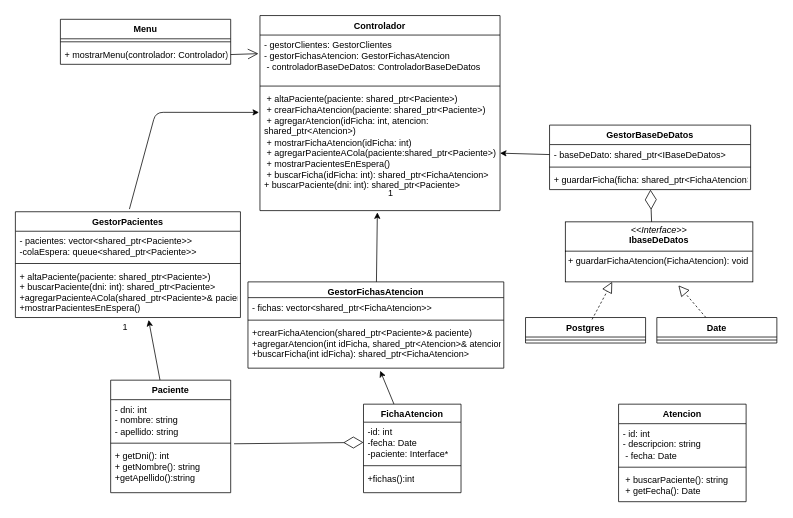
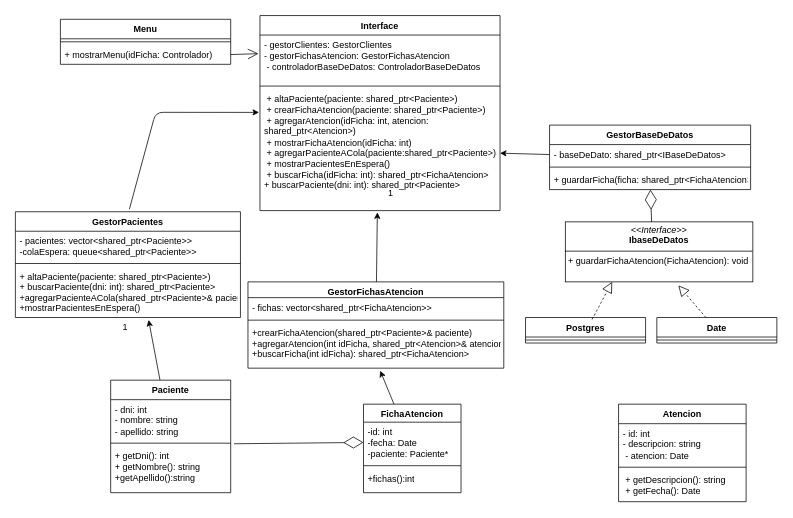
- <mxCell id="2" value="Controlador" style="swimlane;fontStyle=1;align=center;verticalAlign=top;childLayout=stackLayout;horizontal=1;startSize=26;horizontalStack=0;resizeParent=1;resizeParentMax=0;resizeLast=0;collapsible=1;marginBottom=0;whiteSpace=wrap;html=1;rounded=0;" parent="1" vertex="1"><mxGeometry x="346" y="20" width="320" height="260" as="geometry" /></mxCell>
+ <mxCell id="2" value="Interface" style="swimlane;fontStyle=1;align=center;verticalAlign=top;childLayout=stackLayout;horizontal=1;startSize=26;horizontalStack=0;resizeParent=1;resizeParentMax=0;resizeLast=0;collapsible=1;marginBottom=0;whiteSpace=wrap;html=1;rounded=0;" parent="1" vertex="1"><mxGeometry x="346" y="20" width="320" height="260" as="geometry" /></mxCell>
- <mxCell id="24" value="+ mostrarMenu(controlador: Controlador)" style="text;strokeColor=none;fillColor=none;align=left;verticalAlign=top;spacingLeft=4;spacingRight=4;overflow=hidden;rotatable=0;points=[[0,0.5],[1,0.5]];portConstraint=eastwest;" parent="22" vertex="1"><mxGeometry y="34" width="227" height="26" as="geometry" /></mxCell>
+ <mxCell id="24" value="+ mostrarMenu(idFicha: Controlador)" style="text;strokeColor=none;fillColor=none;align=left;verticalAlign=top;spacingLeft=4;spacingRight=4;overflow=hidden;rotatable=0;points=[[0,0.5],[1,0.5]];portConstraint=eastwest;" parent="22" vertex="1"><mxGeometry y="34" width="227" height="26" as="geometry" /></mxCell>
- <mxCell id="12" value="- id: int&amp;nbsp;&lt;div&gt;- descripcion: string&amp;nbsp;&lt;/div&gt;&lt;div&gt;&amp;nbsp;- fecha: Date&lt;/div&gt;" style="text;strokeColor=none;fillColor=none;align=left;verticalAlign=top;spacingLeft=4;spacingRight=4;overflow=hidden;rotatable=0;points=[[0,0.5],[1,0.5]];portConstraint=eastwest;whiteSpace=wrap;html=1;rounded=0;" parent="11" vertex="1"><mxGeometry y="26" width="170" height="54" as="geometry" /></mxCell>
+ <mxCell id="12" value="- id: int&amp;nbsp;&lt;div&gt;- descripcion: string&amp;nbsp;&lt;/div&gt;&lt;div&gt;&amp;nbsp;- atencion: Date&lt;/div&gt;" style="text;strokeColor=none;fillColor=none;align=left;verticalAlign=top;spacingLeft=4;spacingRight=4;overflow=hidden;rotatable=0;points=[[0,0.5],[1,0.5]];portConstraint=eastwest;whiteSpace=wrap;html=1;rounded=0;" parent="11" vertex="1"><mxGeometry y="26" width="170" height="54" as="geometry" /></mxCell>
- <mxCell id="8" value="-id: int&lt;div&gt;-fecha: Date&lt;/div&gt;&lt;div&gt;-paciente: Interface*&lt;/div&gt;" style="text;strokeColor=none;fillColor=none;align=left;verticalAlign=top;spacingLeft=4;spacingRight=4;overflow=hidden;rotatable=0;points=[[0,0.5],[1,0.5]];portConstraint=eastwest;whiteSpace=wrap;html=1;rounded=0;" parent="7" vertex="1"><mxGeometry y="24" width="130" height="54" as="geometry" /></mxCell>
+ <mxCell id="8" value="-id: int&lt;div&gt;-fecha: Date&lt;/div&gt;&lt;div&gt;-paciente: Paciente*&lt;/div&gt;" style="text;strokeColor=none;fillColor=none;align=left;verticalAlign=top;spacingLeft=4;spacingRight=4;overflow=hidden;rotatable=0;points=[[0,0.5],[1,0.5]];portConstraint=eastwest;whiteSpace=wrap;html=1;rounded=0;" parent="7" vertex="1"><mxGeometry y="24" width="130" height="54" as="geometry" /></mxCell>
- <mxCell id="14" value="&amp;nbsp;+ buscarPaciente(): string&amp;nbsp;&lt;div&gt;&amp;nbsp;+ getFecha(): Date&lt;/div&gt;" style="text;strokeColor=none;fillColor=none;align=left;verticalAlign=top;spacingLeft=4;spacingRight=4;overflow=hidden;rotatable=0;points=[[0,0.5],[1,0.5]];portConstraint=eastwest;whiteSpace=wrap;html=1;rounded=0;" parent="11" vertex="1"><mxGeometry y="88" width="170" height="42" as="geometry" /></mxCell>
+ <mxCell id="14" value="&amp;nbsp;+ getDescripcion(): string&amp;nbsp;&lt;div&gt;&amp;nbsp;+ getFecha(): Date&lt;/div&gt;" style="text;strokeColor=none;fillColor=none;align=left;verticalAlign=top;spacingLeft=4;spacingRight=4;overflow=hidden;rotatable=0;points=[[0,0.5],[1,0.5]];portConstraint=eastwest;whiteSpace=wrap;html=1;rounded=0;" parent="11" vertex="1"><mxGeometry y="88" width="170" height="42" as="geometry" /></mxCell>
